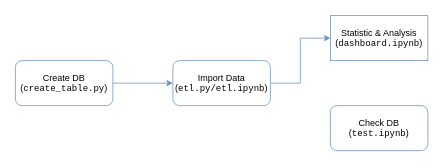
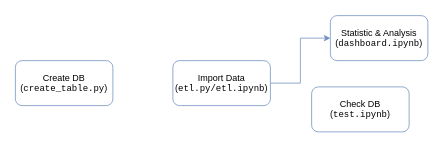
- <mxCell id="4" value="Statistic &amp;amp; Analysis&lt;br&gt;(&lt;font face=&quot;Courier New&quot;&gt;dashboard.ipynb&lt;/font&gt;)" style="whiteSpace=wrap;html=1;strokeColor=#6c8ebf;fillColor=#FFFFFF;rounded=0;" vertex="1" parent="1"><mxGeometry x="440" y="20" width="130" height="60" as="geometry" /></mxCell>
+ <mxCell id="4" value="Statistic &amp;amp; Analysis&lt;br&gt;(&lt;font face=&quot;Courier New&quot;&gt;dashboard.ipynb&lt;/font&gt;)" style="rounded=1;whiteSpace=wrap;html=1;strokeColor=#6c8ebf;fillColor=#FFFFFF;" vertex="1" parent="1"><mxGeometry x="440" y="20" width="130" height="60" as="geometry" /></mxCell>
- <mxCell id="2" style="edgeStyle=orthogonalEdgeStyle;rounded=0;orthogonalLoop=1;jettySize=auto;html=1;exitX=1;exitY=0.5;exitDx=0;exitDy=0;entryX=0;entryY=0.5;entryDx=0;entryDy=0;fillColor=#dae8fc;strokeColor=#6c8ebf;" edge="1" parent="1" source="3" target="7"><mxGeometry relative="1" as="geometry" /></mxCell>
- <mxCell id="5" value="Check DB&lt;br&gt;(&lt;font face=&quot;Courier New&quot;&gt;test.ipynb&lt;/font&gt;)" style="rounded=1;whiteSpace=wrap;html=1;strokeColor=#6c8ebf;fillColor=#FFFFFF;" vertex="1" parent="1"><mxGeometry x="440" y="140" width="130" height="60" as="geometry" /></mxCell>
+ <mxCell id="5" value="Check DB&lt;br&gt;(&lt;font face=&quot;Courier New&quot;&gt;test.ipynb&lt;/font&gt;)" style="rounded=1;whiteSpace=wrap;html=1;strokeColor=#6c8ebf;fillColor=#FFFFFF;" vertex="1" parent="1"><mxGeometry x="415" y="115" width="130" height="60" as="geometry" /></mxCell>
